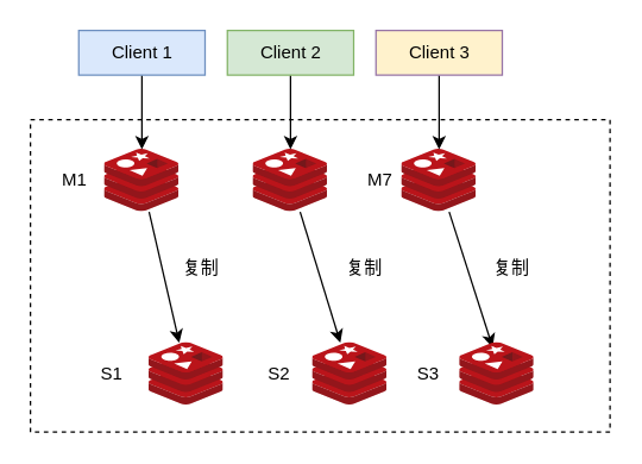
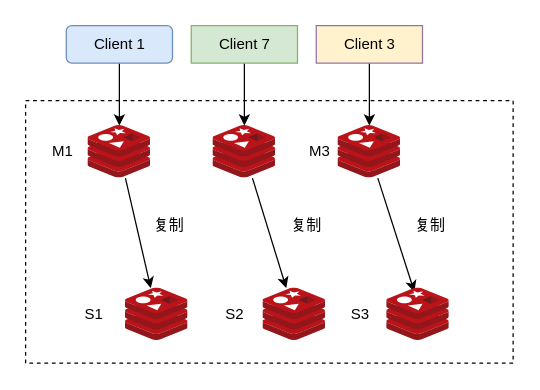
- <mxCell id="21" value="Client 1" style="rounded=0;whiteSpace=wrap;html=1;strokeWidth=1;fillColor=#dae8fc;strokeColor=#6c8ebf;" vertex="1" parent="1"><mxGeometry x="52.5" y="20" width="85" height="30" as="geometry" /></mxCell>
+ <mxCell id="21" value="Client 1" style="whiteSpace=wrap;html=1;strokeWidth=1;fillColor=#dae8fc;strokeColor=#6c8ebf;rounded=1;" vertex="1" parent="1"><mxGeometry x="52.5" y="20" width="85" height="30" as="geometry" /></mxCell>
- <mxCell id="23" value="Client 2" style="rounded=0;whiteSpace=wrap;html=1;strokeWidth=1;fillColor=#d5e8d4;strokeColor=#82b366;" vertex="1" parent="1"><mxGeometry x="152.5" y="20" width="85" height="30" as="geometry" /></mxCell>
+ <mxCell id="23" value="Client 7" style="rounded=0;whiteSpace=wrap;html=1;strokeWidth=1;fillColor=#d5e8d4;strokeColor=#82b366;" vertex="1" parent="1"><mxGeometry x="152.5" y="20" width="85" height="30" as="geometry" /></mxCell>
- <mxCell id="16" value="M7" style="text;html=1;strokeColor=none;fillColor=none;align=center;verticalAlign=middle;whiteSpace=wrap;rounded=0;dashed=1;" vertex="1" parent="1"><mxGeometry x="237.5" y="106" width="35" height="30" as="geometry" /></mxCell>
+ <mxCell id="16" value="M3" style="text;html=1;strokeColor=none;fillColor=none;align=center;verticalAlign=middle;whiteSpace=wrap;rounded=0;dashed=1;" vertex="1" parent="1"><mxGeometry x="237.5" y="106" width="35" height="30" as="geometry" /></mxCell>
